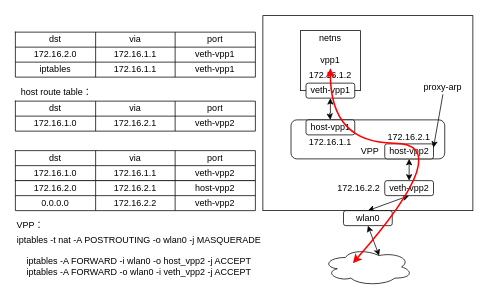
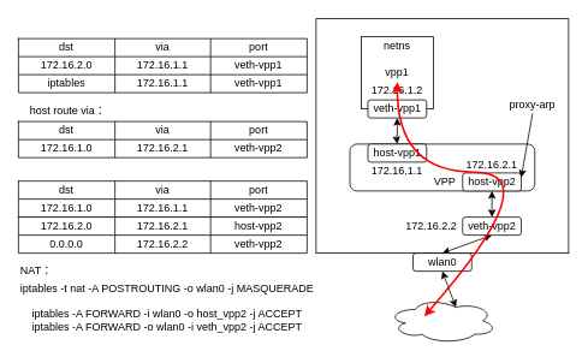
- <mxCell id="40" value="host route table：" style="text;html=1;strokeColor=none;fillColor=none;align=center;verticalAlign=middle;whiteSpace=wrap;rounded=0;" vertex="1" parent="1"><mxGeometry x="20" y="112" width="110" height="20" as="geometry" /></mxCell>
+ <mxCell id="40" value="host route via：" style="text;html=1;strokeColor=none;fillColor=none;align=center;verticalAlign=middle;whiteSpace=wrap;rounded=0;" vertex="1" parent="1"><mxGeometry x="20" y="112" width="110" height="20" as="geometry" /></mxCell>
- <mxCell id="56" value="VPP：" style="text;html=1;strokeColor=none;fillColor=none;align=center;verticalAlign=middle;whiteSpace=wrap;rounded=0;" vertex="1" parent="1"><mxGeometry x="20" y="290" width="40" height="20" as="geometry" /></mxCell>
+ <mxCell id="56" value="NAT：" style="text;html=1;strokeColor=none;fillColor=none;align=center;verticalAlign=middle;whiteSpace=wrap;rounded=0;" vertex="1" parent="1"><mxGeometry x="20" y="290" width="40" height="20" as="geometry" /></mxCell>
